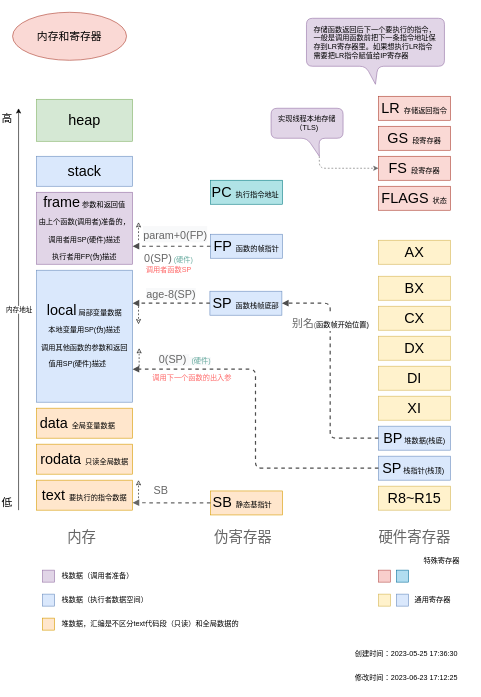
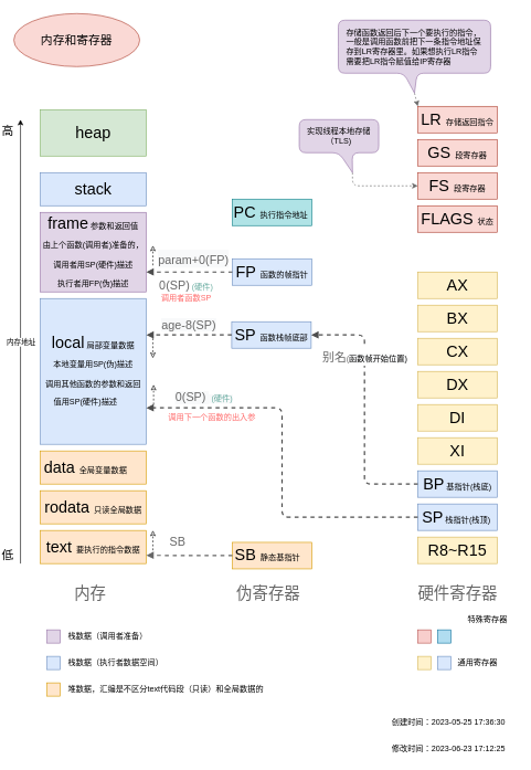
+ <mxCell id="60" style="rounded=0;orthogonalLoop=1;jettySize=auto;html=1;strokeColor=#666666;dashed=1;exitX=0;exitY=0;exitDx=115;exitDy=110;exitPerimeter=0;entryX=0;entryY=0;entryDx=0;entryDy=0;" parent="1" source="61" target="59" edge="1"><mxGeometry relative="1" as="geometry" /></mxCell>
- <mxCell id="8" value="AX" style="whiteSpace=wrap;html=1;fontSize=24;fillColor=#fff2cc;strokeColor=#d6b656;" parent="1" vertex="1"><mxGeometry x="630" y="400" width="120" height="40" as="geometry" /></mxCell>
+ <mxCell id="8" value="AX" style="whiteSpace=wrap;html=1;fontSize=24;fillColor=#fff2cc;strokeColor=#d6b656;" parent="1" vertex="1"><mxGeometry x="630" y="410" width="120" height="40" as="geometry" /></mxCell>
- <mxCell id="6" value="BP&lt;font style=&quot;font-size: 12px&quot;&gt;&amp;nbsp;&lt;/font&gt;&lt;font style=&quot;font-size: 12px&quot;&gt;&lt;font style=&quot;font-size: 12px&quot;&gt;&lt;font style=&quot;font-size: 12px&quot;&gt;堆数据(&lt;/font&gt;栈底)&lt;/font&gt;&lt;br&gt;&lt;/font&gt;" style="whiteSpace=wrap;html=1;fontSize=24;fillColor=#dae8fc;strokeColor=#6c8ebf;" parent="1" vertex="1"><mxGeometry x="630" y="710" width="120" height="40" as="geometry" /></mxCell>
+ <mxCell id="6" value="BP&lt;font style=&quot;font-size: 12px&quot;&gt;&amp;nbsp;&lt;/font&gt;&lt;font style=&quot;font-size: 12px&quot;&gt;&lt;font style=&quot;font-size: 12px&quot;&gt;&lt;font style=&quot;font-size: 12px&quot;&gt;基指针(&lt;/font&gt;栈底)&lt;/font&gt;&lt;br&gt;&lt;/font&gt;" style="whiteSpace=wrap;html=1;fontSize=24;fillColor=#dae8fc;strokeColor=#6c8ebf;" parent="1" vertex="1"><mxGeometry x="630" y="710" width="120" height="40" as="geometry" /></mxCell>
